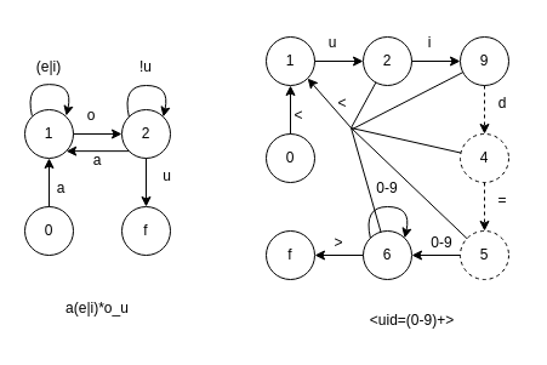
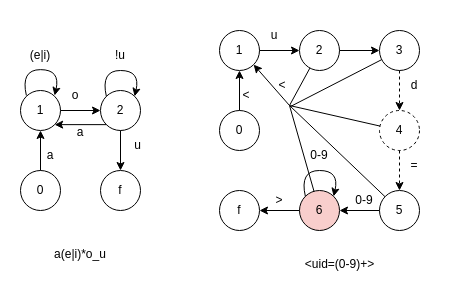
- <mxCell id="29" value="i" style="text;html=1;strokeColor=none;fillColor=none;align=center;verticalAlign=middle;whiteSpace=wrap;rounded=0;" parent="19" vertex="1"><mxGeometry x="120" width="30" height="30" as="geometry" /></mxCell>
- <mxCell id="24" value="9" style="ellipse;whiteSpace=wrap;html=1;" parent="19" vertex="1"><mxGeometry x="160" y="10" width="40" height="40" as="geometry" /></mxCell>
+ <mxCell id="24" value="3" style="ellipse;whiteSpace=wrap;html=1;" parent="19" vertex="1"><mxGeometry x="160" y="10" width="40" height="40" as="geometry" /></mxCell>
- <mxCell id="35" value="6" style="ellipse;whiteSpace=wrap;html=1;aspect=fixed;" parent="19" vertex="1"><mxGeometry x="80" y="170" width="40" height="40" as="geometry" /></mxCell>
+ <mxCell id="35" value="6" style="ellipse;whiteSpace=wrap;html=1;aspect=fixed;fillColor=#f8cecc;" parent="19" vertex="1"><mxGeometry x="80" y="170" width="40" height="40" as="geometry" /></mxCell>
- <mxCell id="32" value="5" style="ellipse;whiteSpace=wrap;html=1;dashed=1;" parent="19" vertex="1"><mxGeometry x="160" y="170" width="40" height="40" as="geometry" /></mxCell>
+ <mxCell id="32" value="5" style="ellipse;whiteSpace=wrap;html=1;" parent="19" vertex="1"><mxGeometry x="160" y="170" width="40" height="40" as="geometry" /></mxCell>
